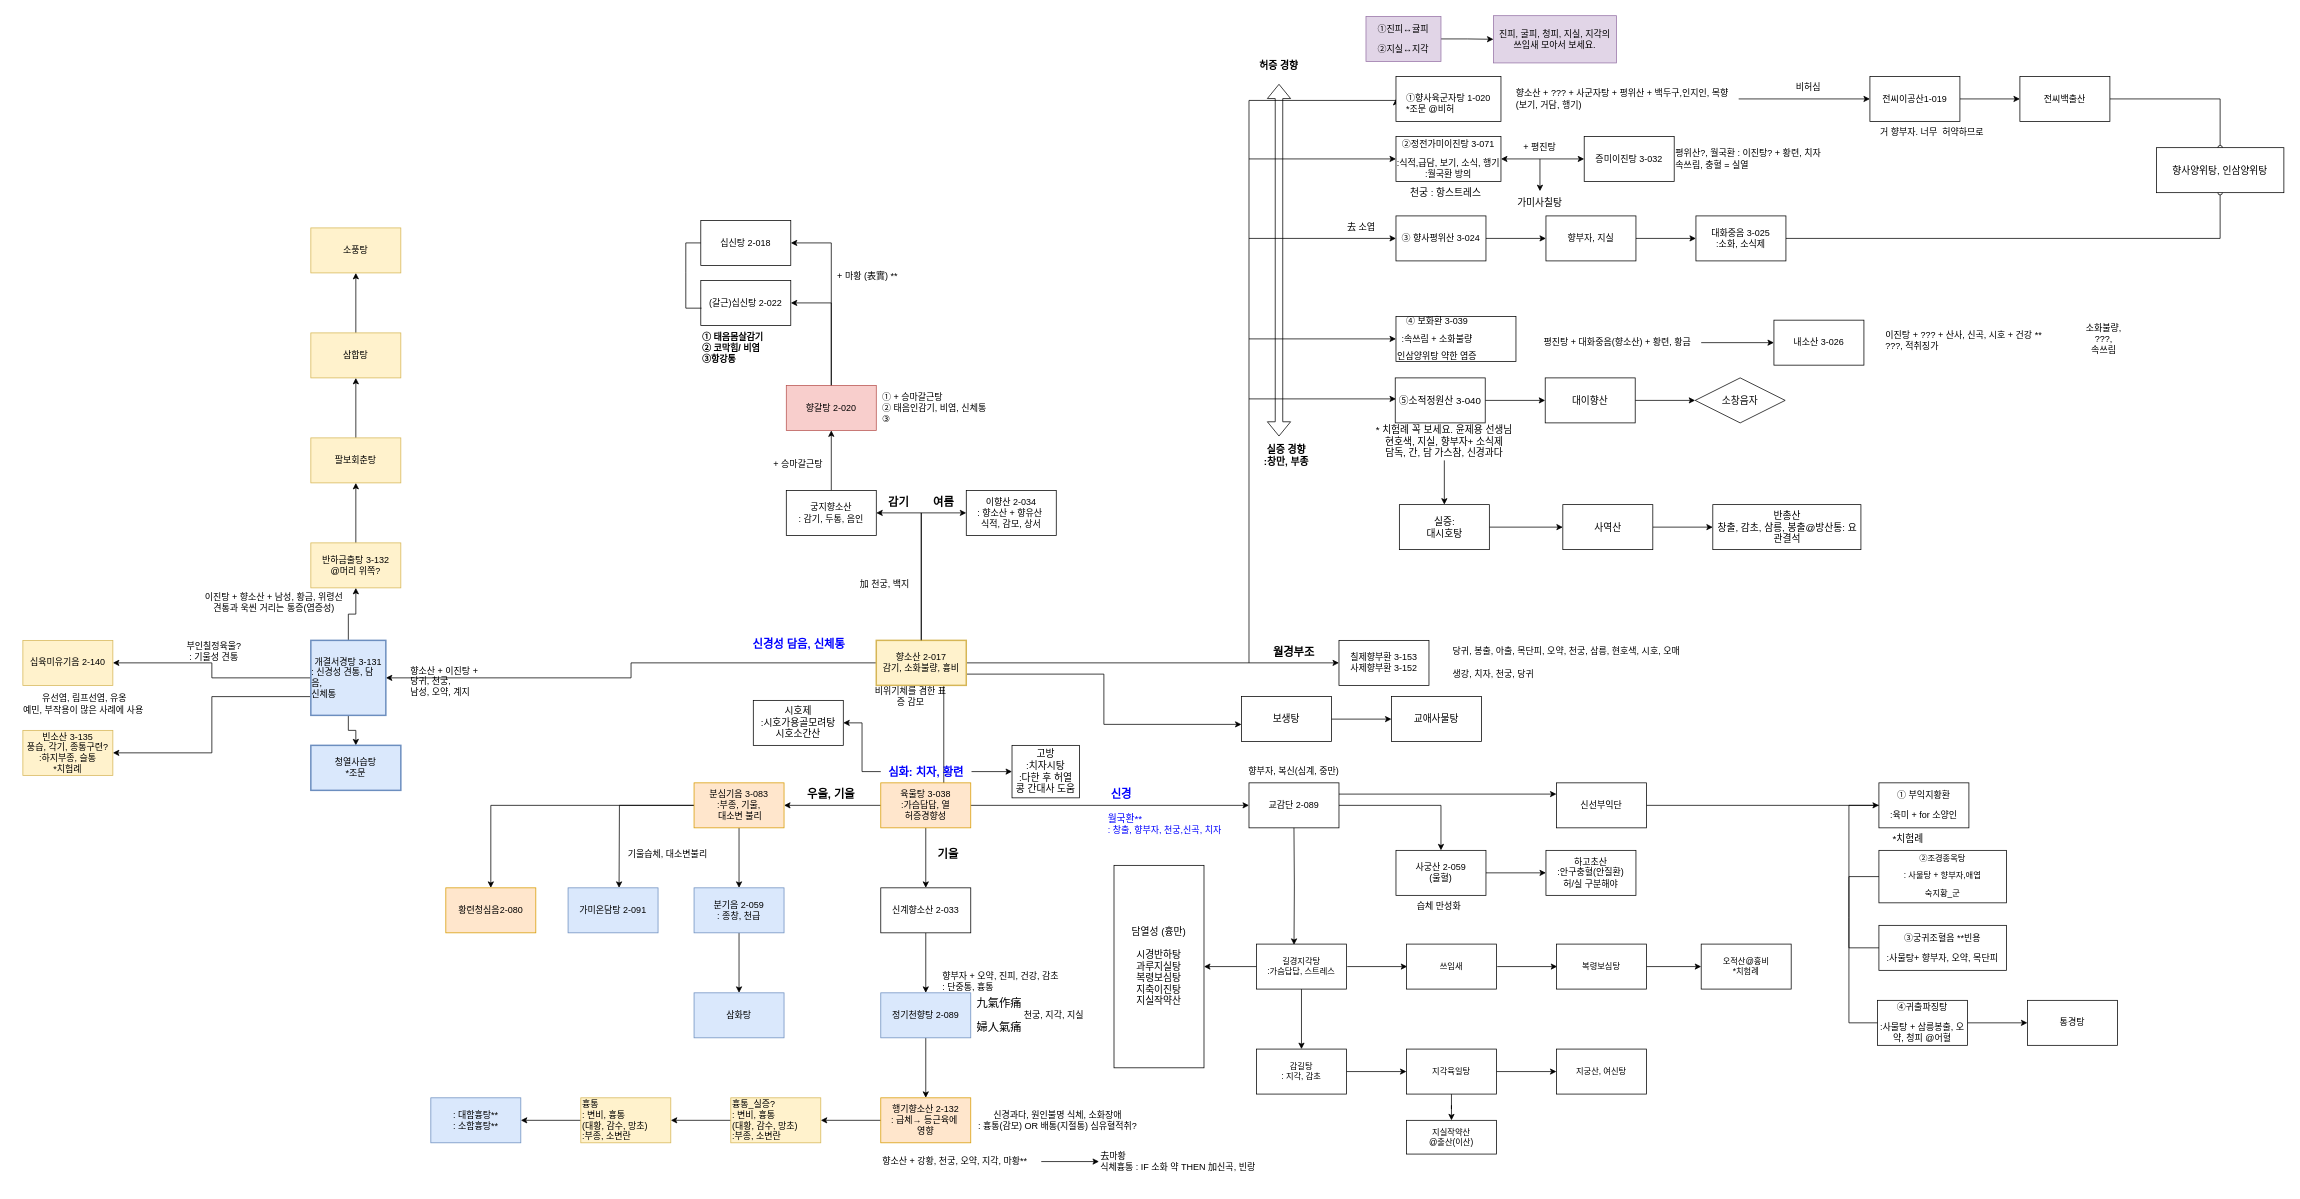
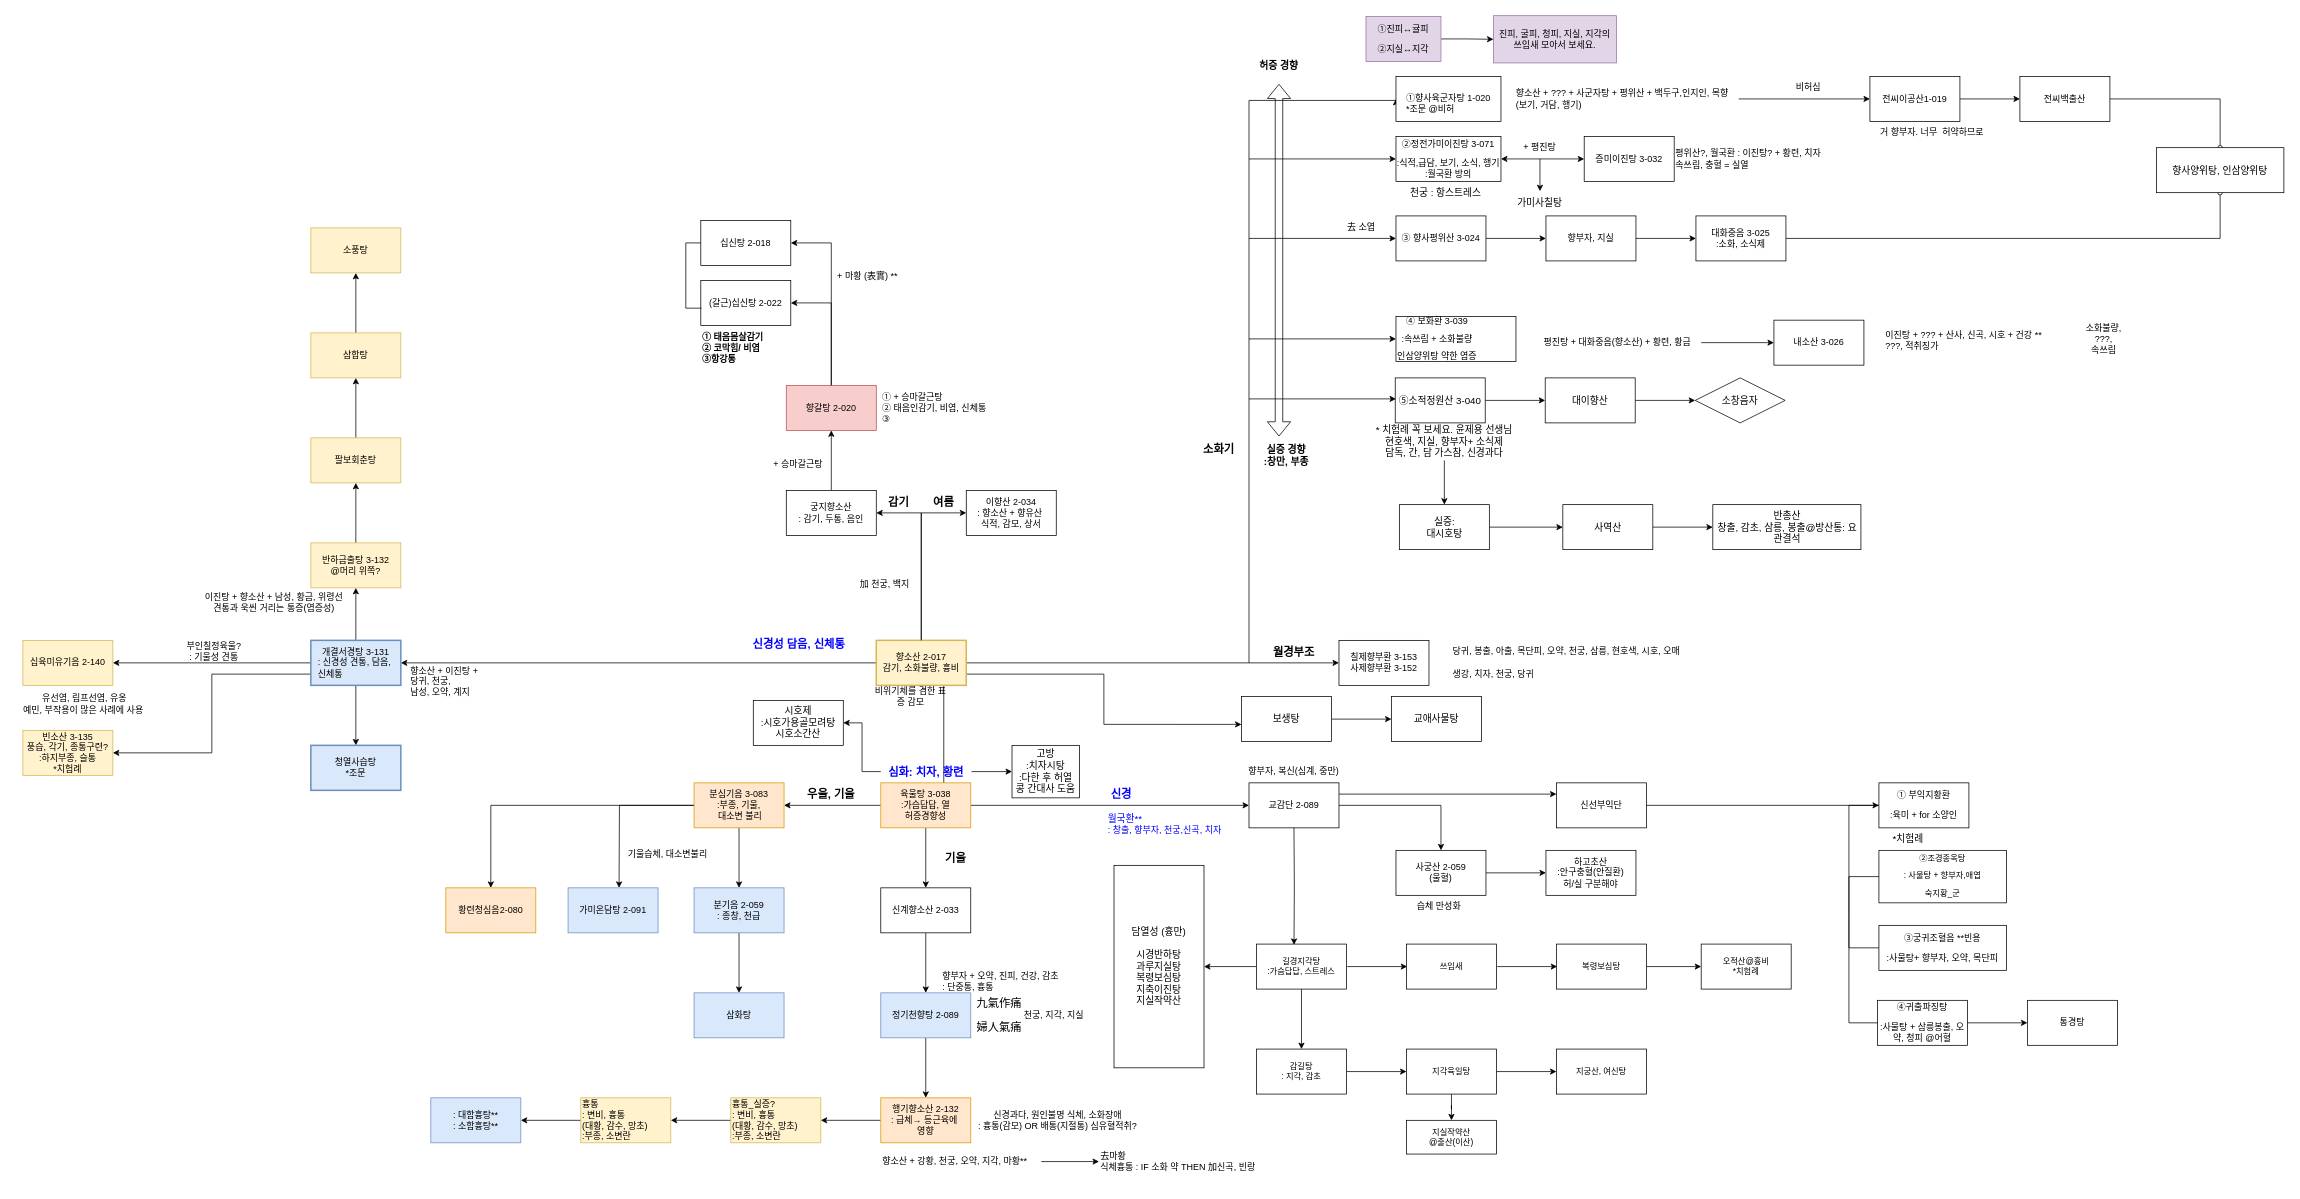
+ <mxCell id="40" value="&lt;font style=&quot;font-size: 15px;&quot;&gt;&lt;b&gt;소화기&lt;/b&gt;&lt;/font&gt;" style="text;html=1;strokeColor=none;fillColor=none;align=center;verticalAlign=middle;whiteSpace=wrap;rounded=0;" parent="1" vertex="1"><mxGeometry x="1595" y="583" width="60" height="30" as="geometry" /></mxCell>
- <mxCell id="96" value="&lt;div&gt;개결서경탕 3-131&lt;/div&gt;&lt;div align=&quot;left&quot;&gt;: 신경성 견통, 담음,&amp;nbsp;&lt;/div&gt;&lt;div align=&quot;left&quot;&gt;신체통&lt;br&gt;&lt;/div&gt;" style="rounded=0;whiteSpace=wrap;html=1;strokeWidth=2;fillColor=#dae8fc;strokeColor=#6c8ebf;" parent="1" vertex="1"><mxGeometry x="414" y="853" width="100" height="100" as="geometry" /></mxCell>
+ <mxCell id="96" value="&lt;div&gt;개결서경탕 3-131&lt;/div&gt;&lt;div align=&quot;left&quot;&gt;: 신경성 견통, 담음,&amp;nbsp;&lt;/div&gt;&lt;div align=&quot;left&quot;&gt;신체통&lt;br&gt;&lt;/div&gt;" style="rounded=0;whiteSpace=wrap;html=1;strokeWidth=2;fillColor=#dae8fc;strokeColor=#6c8ebf;" parent="1" vertex="1"><mxGeometry x="414" y="853" width="120" height="60" as="geometry" /></mxCell>
- <mxCell id="109" value="&lt;b&gt;&lt;font style=&quot;font-size: 15px;&quot;&gt;기울&lt;/font&gt;&lt;/b&gt;" style="text;html=1;strokeColor=none;fillColor=none;align=center;verticalAlign=middle;whiteSpace=wrap;rounded=0;" parent="1" vertex="1"><mxGeometry x="1234" y="1123" width="60" height="30" as="geometry" /></mxCell>
+ <mxCell id="109" value="&lt;b&gt;&lt;font style=&quot;font-size: 15px;&quot;&gt;기울&lt;/font&gt;&lt;/b&gt;" style="text;html=1;strokeColor=none;fillColor=none;align=center;verticalAlign=middle;whiteSpace=wrap;rounded=0;" parent="1" vertex="1"><mxGeometry x="1244" y="1128" width="60" height="30" as="geometry" /></mxCell>
